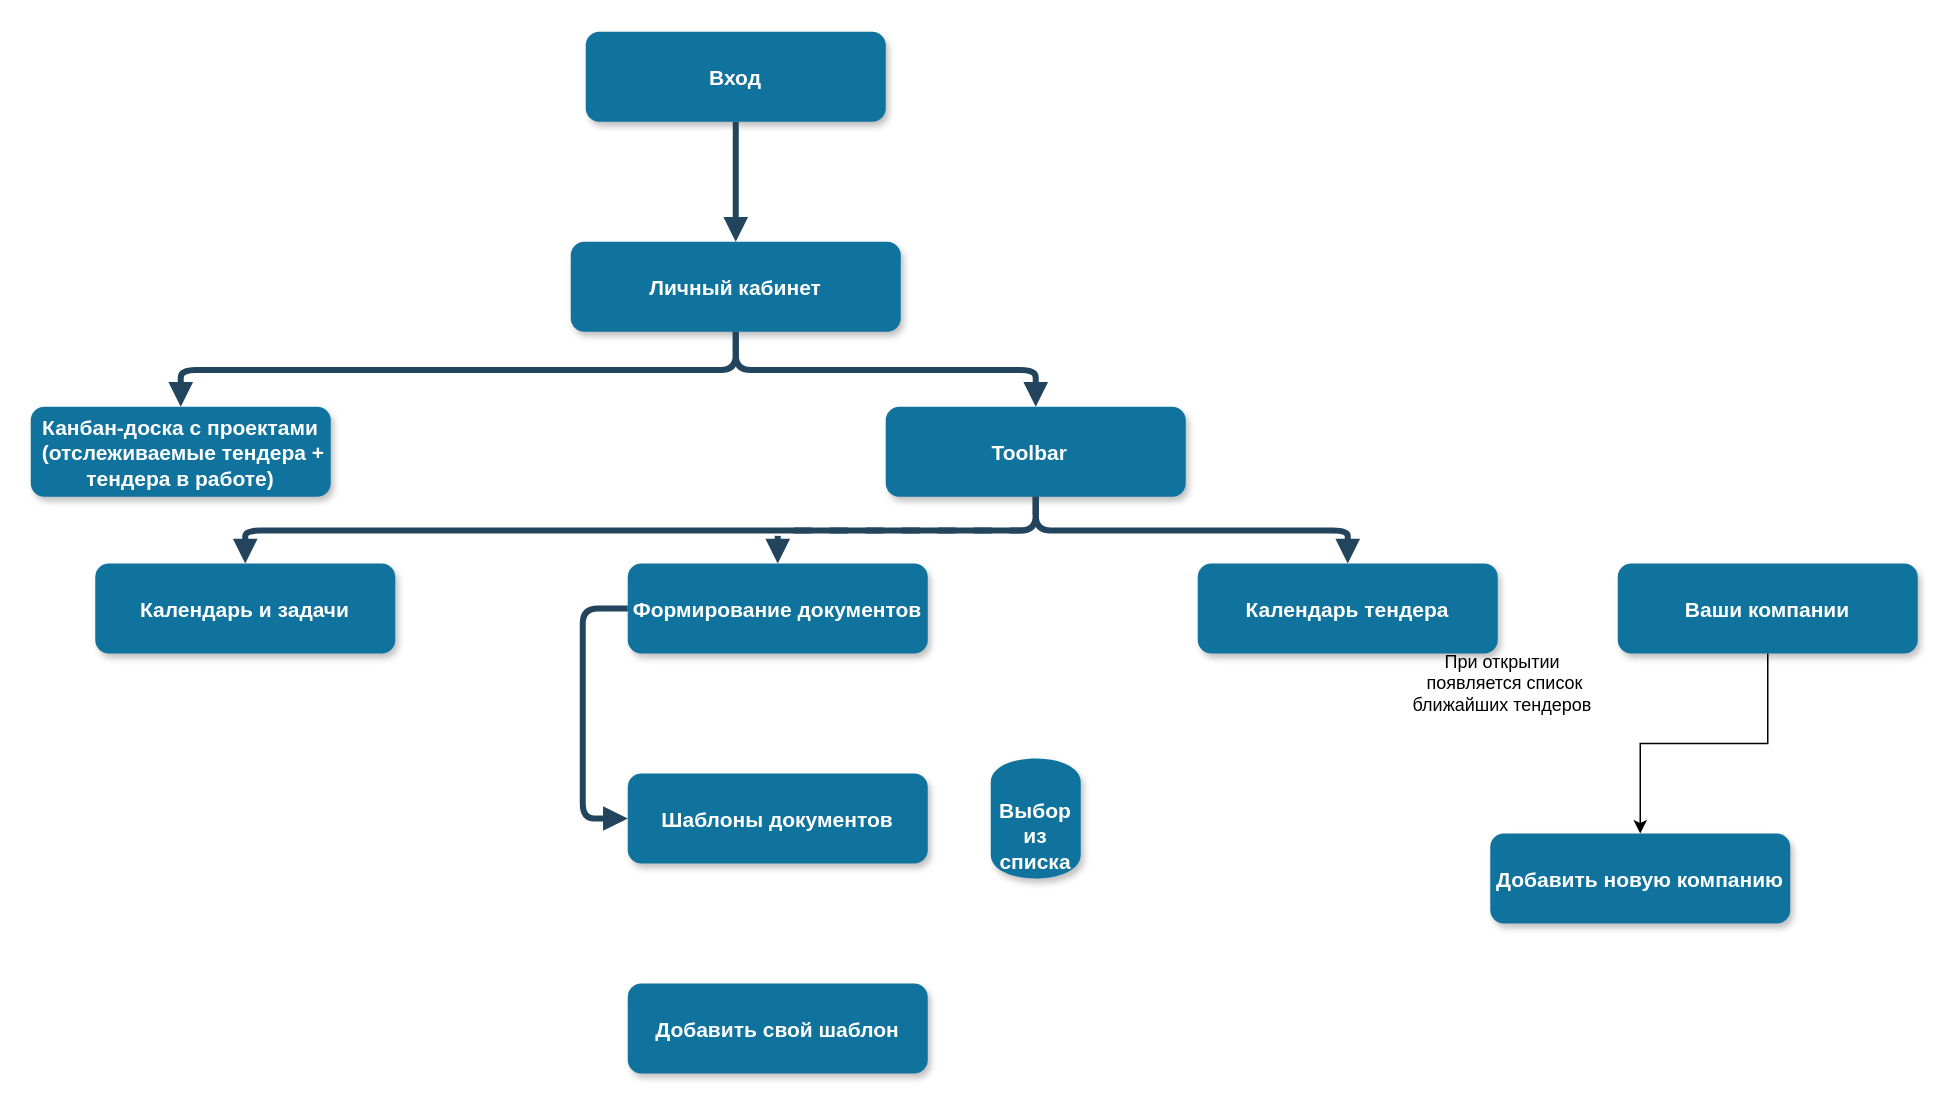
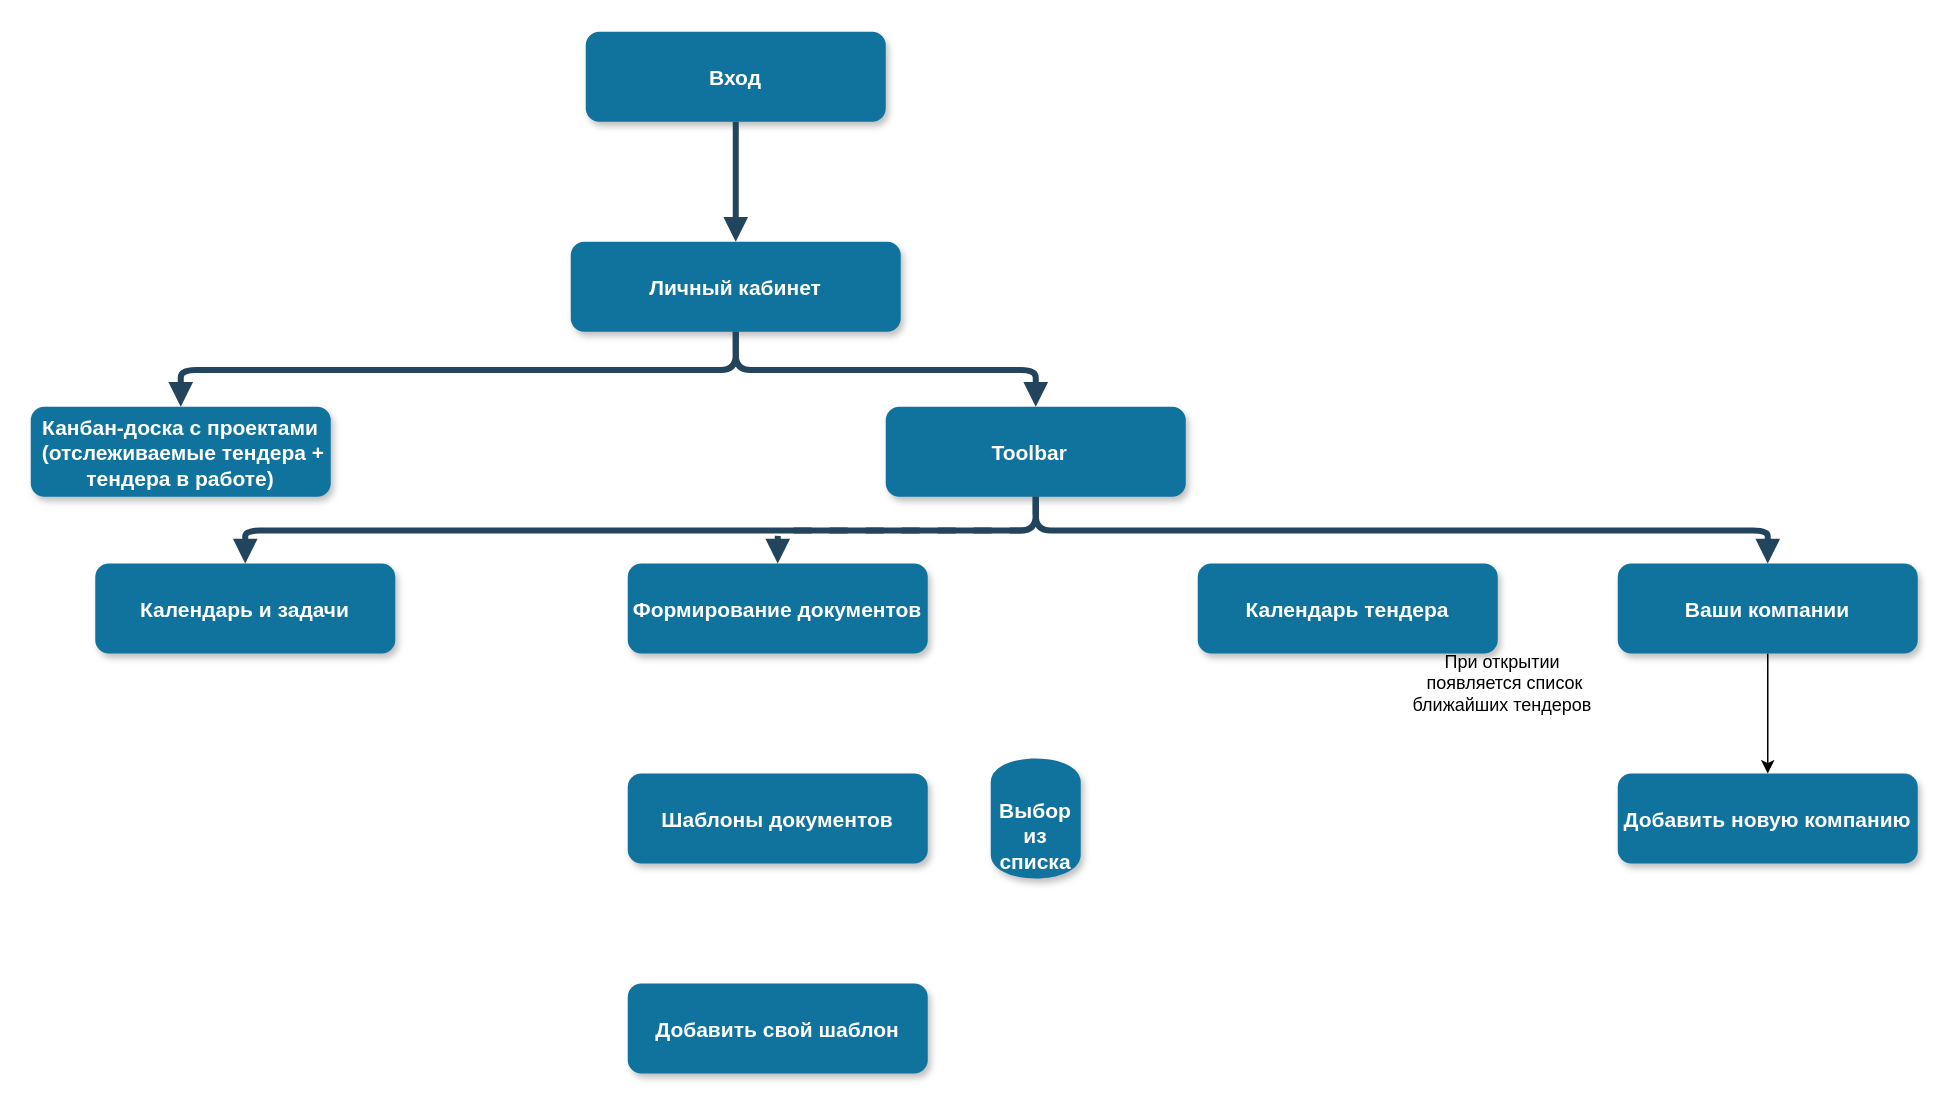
+ <mxCell id="18" value="" style="edgeStyle=elbowEdgeStyle;elbow=vertical;strokeWidth=4;endArrow=block;endFill=1;fontStyle=1;strokeColor=#23445D;exitX=0.5;exitY=1;exitDx=0;exitDy=0;" edge="1" parent="1" source="5" target="17"><mxGeometry x="610" y="130" width="100" height="100" as="geometry"><mxPoint x="700" y="340.5" as="sourcePoint" /><mxPoint x="908" y="385" as="targetPoint" /></mxGeometry></mxCell>
- <mxCell id="14" value="" style="edgeStyle=elbowEdgeStyle;elbow=vertical;strokeWidth=4;endArrow=block;endFill=1;fontStyle=1;strokeColor=#23445D;exitX=0.5;exitY=1;exitDx=0;exitDy=0;entryX=0.5;entryY=0;entryDx=0;entryDy=0;" edge="1" parent="1" source="5" target="6"><mxGeometry x="600" y="120" width="100" height="100" as="geometry"><mxPoint x="700" y="340.5" as="sourcePoint" /><mxPoint x="528" y="385" as="targetPoint" /></mxGeometry></mxCell>
- <mxCell id="21" value="" style="edgeStyle=elbowEdgeStyle;elbow=vertical;strokeWidth=4;endArrow=block;endFill=1;fontStyle=1;strokeColor=#23445D;exitX=0;exitY=0.5;exitDx=0;exitDy=0;entryX=0;entryY=0.5;entryDx=0;entryDy=0;" edge="1" parent="1" source="7" target="15"><mxGeometry x="438" y="244.5" width="100" height="100" as="geometry"><mxPoint x="378" y="405" as="sourcePoint" /><mxPoint x="358" y="575" as="targetPoint" /><Array as="points"><mxPoint x="388" y="455" /><mxPoint x="528" y="465" /></Array></mxGeometry></mxCell>
- <mxCell id="22" value="Добавить новую компанию" style="rounded=1;fillColor=#10739E;strokeColor=none;shadow=1;gradientColor=none;fontStyle=1;fontColor=#FFFFFF;fontSize=14;" vertex="1" parent="1"><mxGeometry x="993" y="555" width="200" height="60" as="geometry" /></mxCell>
+ <mxCell id="22" value="Добавить новую компанию" style="rounded=1;fillColor=#10739E;strokeColor=none;shadow=1;gradientColor=none;fontStyle=1;fontColor=#FFFFFF;fontSize=14;" vertex="1" parent="1"><mxGeometry x="1078" y="515" width="200" height="60" as="geometry" /></mxCell>
